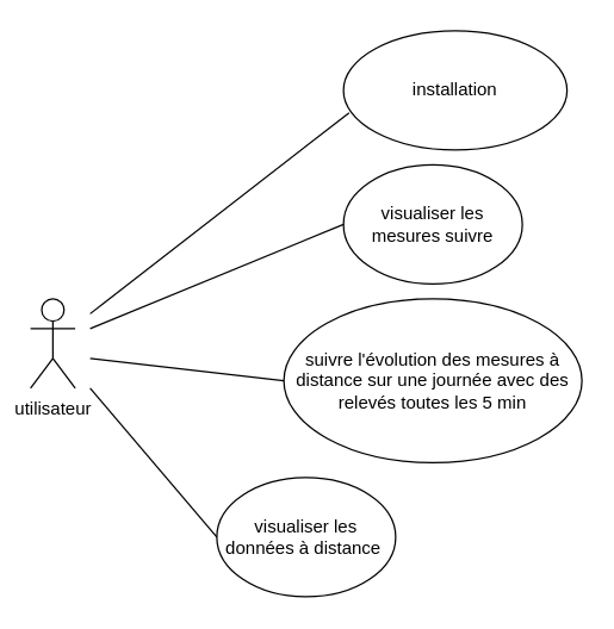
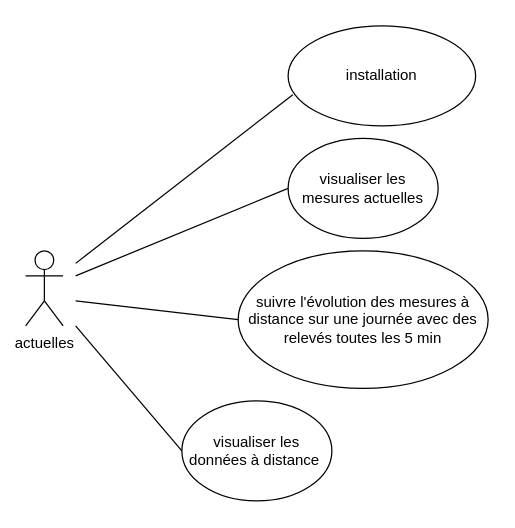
- <mxCell id="6" value="visualiser les mesures suivre" style="ellipse;whiteSpace=wrap;html=1;" vertex="1" parent="1"><mxGeometry x="230" y="110" width="120" height="80" as="geometry" /></mxCell>
+ <mxCell id="6" value="visualiser les mesures actuelles" style="ellipse;whiteSpace=wrap;html=1;" vertex="1" parent="1"><mxGeometry x="230" y="110" width="120" height="80" as="geometry" /></mxCell>
- <mxCell id="2" value="utilisateur" style="shape=umlActor;verticalLabelPosition=bottom;verticalAlign=top;html=1;outlineConnect=0;" vertex="1" parent="1"><mxGeometry x="20" y="200" width="30" height="60" as="geometry" /></mxCell>
+ <mxCell id="2" value="actuelles" style="shape=umlActor;verticalLabelPosition=bottom;verticalAlign=top;html=1;outlineConnect=0;" vertex="1" parent="1"><mxGeometry x="20" y="200" width="30" height="60" as="geometry" /></mxCell>
